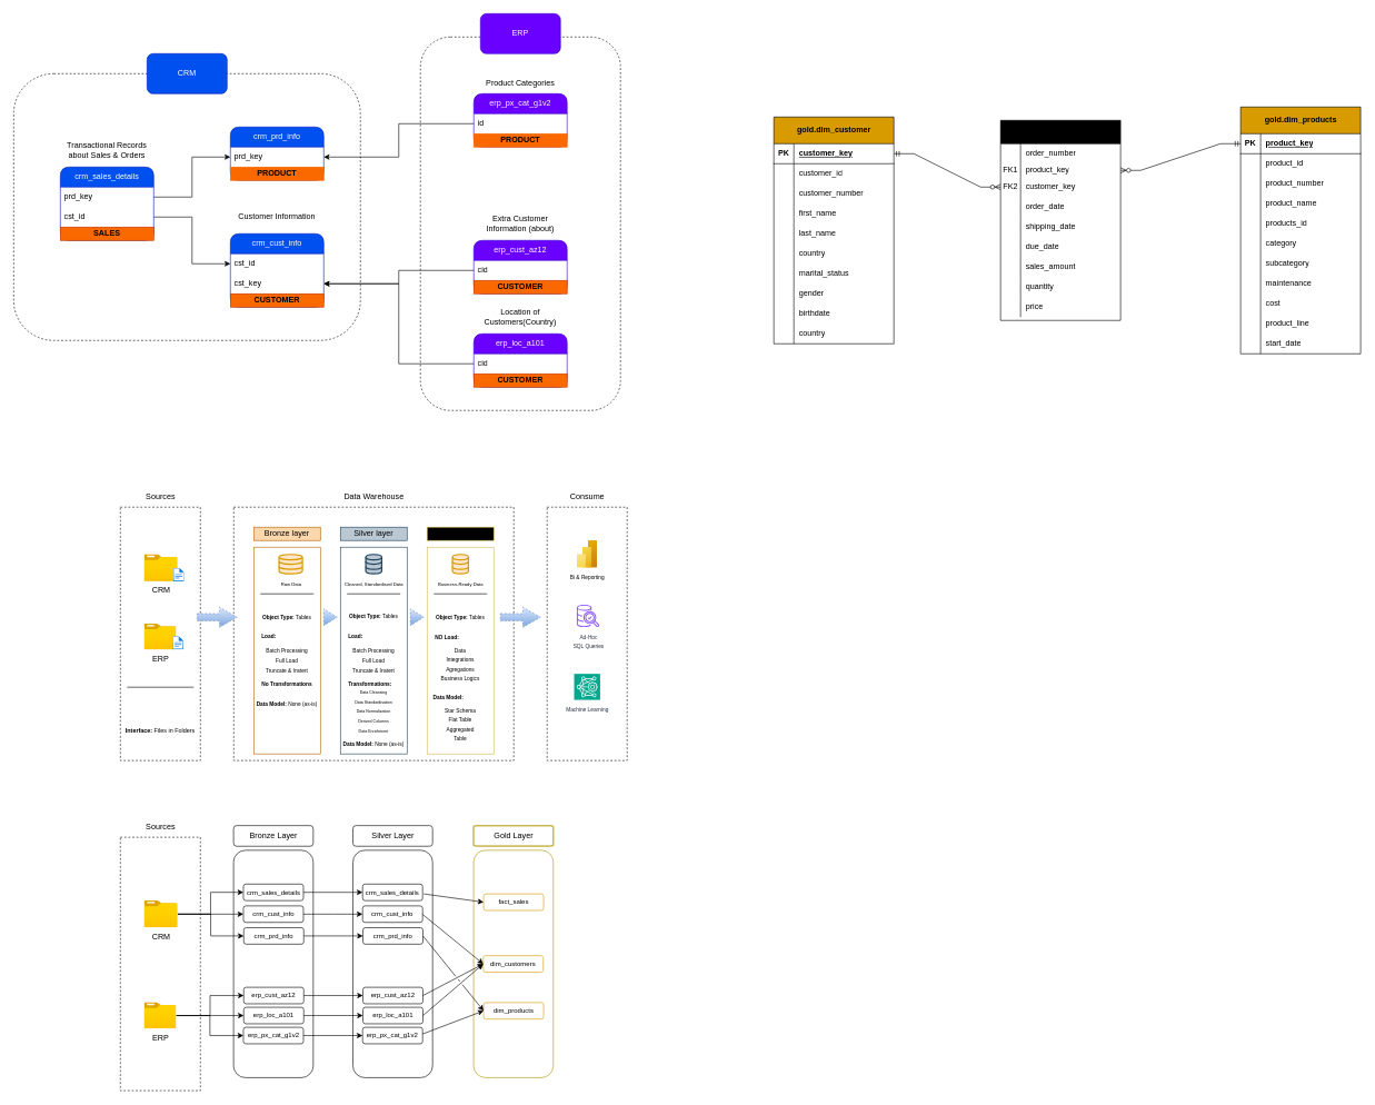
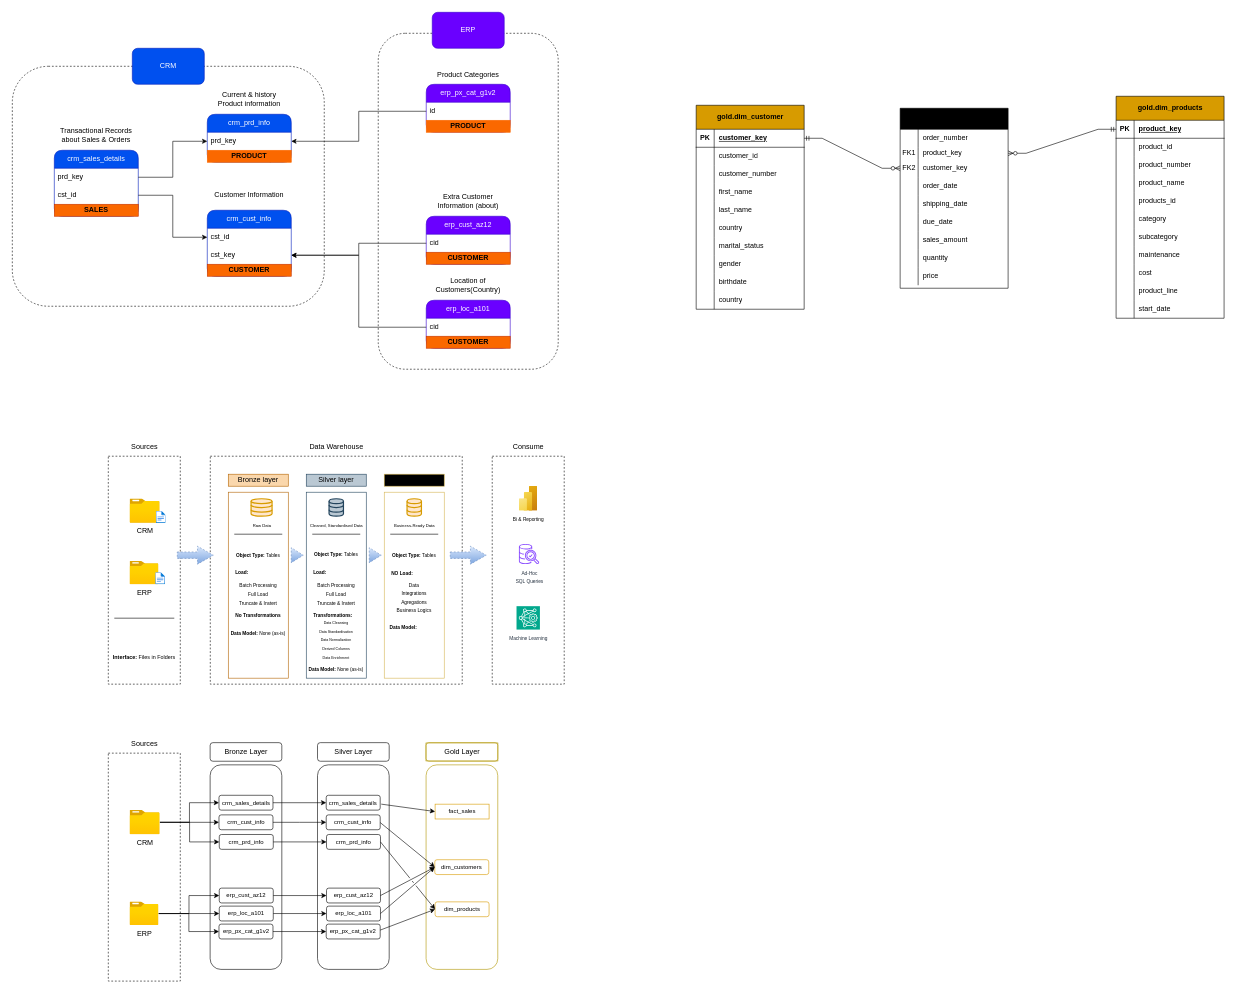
+ <mxCell id="11" value="Current &amp;amp; history Product information" style="text;html=1;whiteSpace=wrap;strokeColor=none;fillColor=none;align=center;verticalAlign=middle;rounded=0;" vertex="1" parent="1"><mxGeometry x="350" y="150" width="130" height="30" as="geometry" /></mxCell>
- <mxCell id="82" value="&lt;font style=&quot;font-size: 8px;&quot;&gt;Star Schema&lt;/font&gt;&lt;div&gt;&lt;font style=&quot;font-size: 8px;&quot;&gt;Flat Table&lt;/font&gt;&lt;/div&gt;&lt;div&gt;&lt;font style=&quot;font-size: 8px;&quot;&gt;Aggregated Table&lt;/font&gt;&lt;/div&gt;" style="text;html=1;align=center;verticalAlign=middle;whiteSpace=wrap;rounded=0;" vertex="1" parent="1"><mxGeometry x="660" y="1070" width="60" height="30" as="geometry" /></mxCell>
- <mxCell id="220" value="&lt;font style=&quot;font-size: 10px;&quot;&gt;fact_sales&lt;/font&gt;" style="rounded=1;whiteSpace=wrap;html=1;fillColor=none;strokeColor=light-dark(#D79B00,#D29D00);" vertex="1" parent="1"><mxGeometry x="724.75" y="1340" width="90" height="24.75" as="geometry" /></mxCell>
+ <mxCell id="220" value="&lt;font style=&quot;font-size: 10px;&quot;&gt;fact_sales&lt;/font&gt;" style="whiteSpace=wrap;html=1;fillColor=none;strokeColor=light-dark(#D79B00,#D29D00);rounded=0;" vertex="1" parent="1"><mxGeometry x="724.75" y="1340" width="90" height="24.75" as="geometry" /></mxCell>
